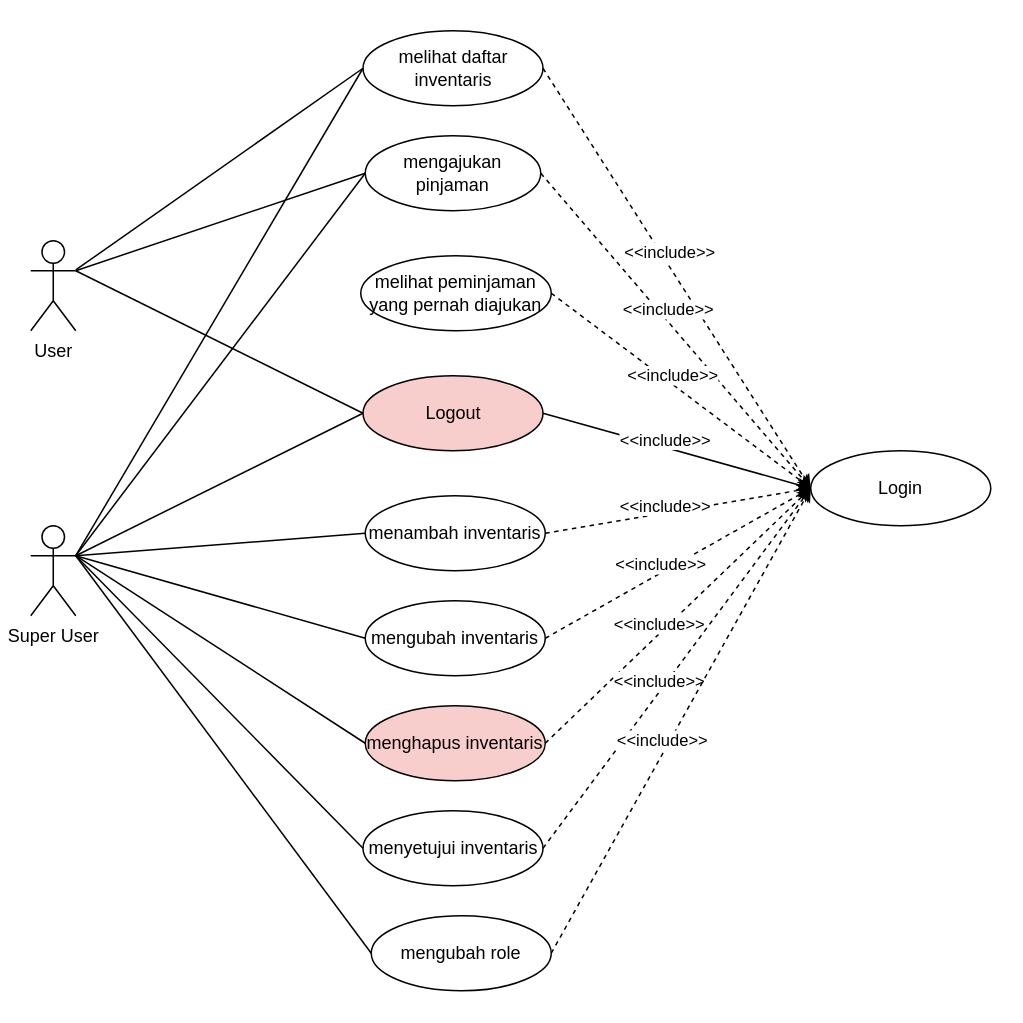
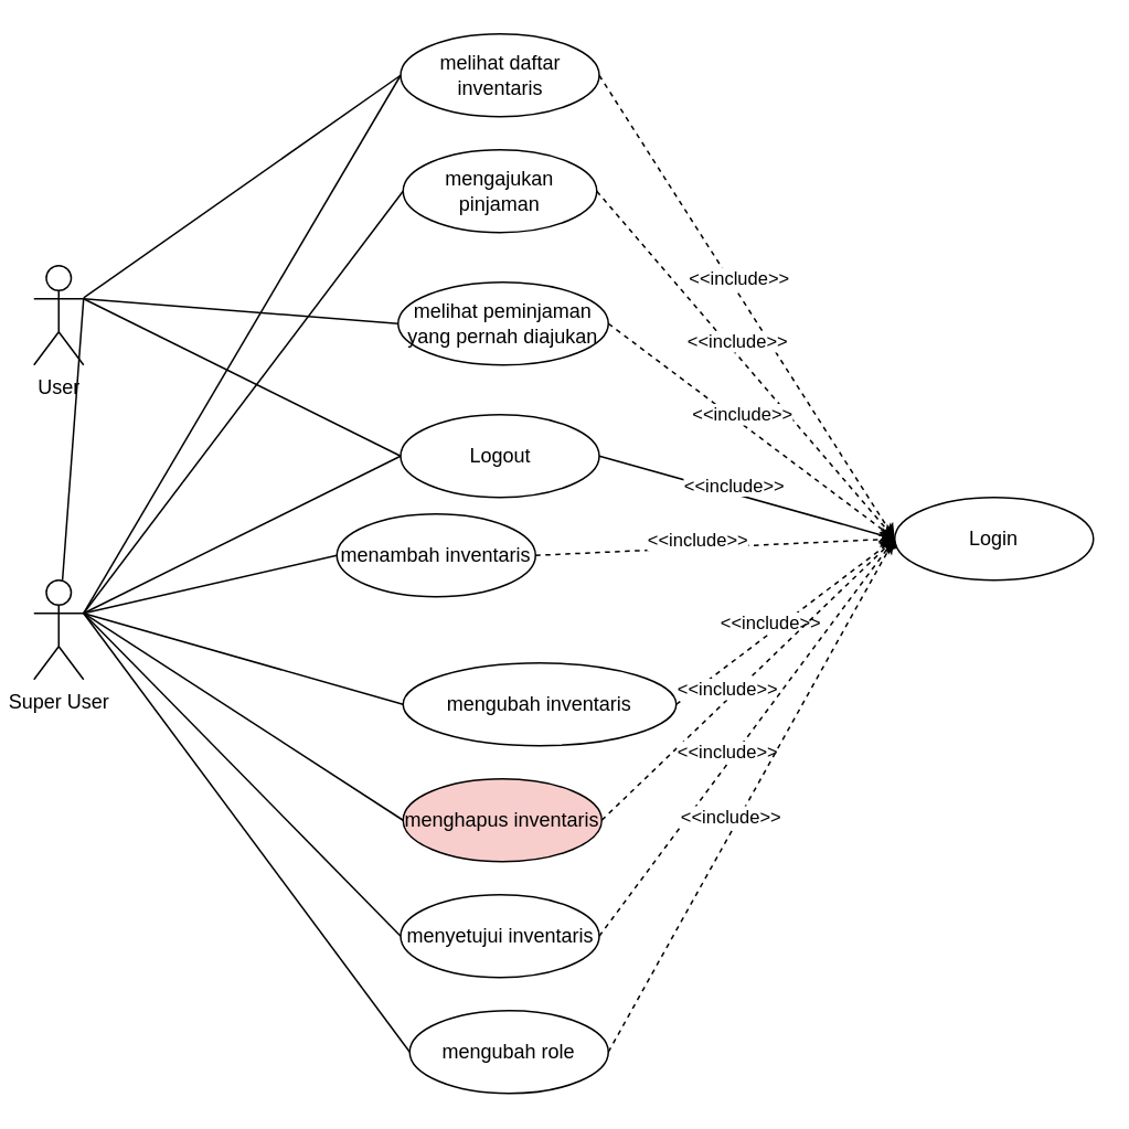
- <mxCell id="15" value="" style="endArrow=none;html=1;rounded=0;entryX=0;entryY=0.5;entryDx=0;entryDy=0;exitX=1;exitY=0.333;exitDx=0;exitDy=0;exitPerimeter=0;" edge="1" parent="1" source="2" target="6"><mxGeometry width="50" height="50" relative="1" as="geometry"><mxPoint x="60" y="100" as="sourcePoint" /><mxPoint x="253" y="55" as="targetPoint" /></mxGeometry></mxCell>
+ <mxCell id="15" value="" style="endArrow=none;html=1;rounded=0;exitX=1;exitY=0.333;exitDx=0;exitDy=0;exitPerimeter=0;" edge="1" parent="1" source="2" target="3"><mxGeometry width="50" height="50" relative="1" as="geometry"><mxPoint x="60" y="100" as="sourcePoint" /><mxPoint x="253" y="55" as="targetPoint" /></mxGeometry></mxCell>
+ <mxCell id="16" value="" style="endArrow=none;html=1;rounded=0;entryX=0;entryY=0.5;entryDx=0;entryDy=0;exitX=1;exitY=0.333;exitDx=0;exitDy=0;exitPerimeter=0;" edge="1" parent="1" source="2" target="7"><mxGeometry width="50" height="50" relative="1" as="geometry"><mxPoint x="90" y="170" as="sourcePoint" /><mxPoint x="253" y="125" as="targetPoint" /></mxGeometry></mxCell>
- <mxCell id="5" value="Logout" style="ellipse;whiteSpace=wrap;html=1;fillColor=#f8cecc;" vertex="1" parent="1"><mxGeometry x="241.5" y="250" width="120" height="50" as="geometry" /></mxCell>
+ <mxCell id="5" value="Logout" style="ellipse;whiteSpace=wrap;html=1;" vertex="1" parent="1"><mxGeometry x="241.5" y="250" width="120" height="50" as="geometry" /></mxCell>
- <mxCell id="42" value="" style="endArrow=classic;html=1;rounded=0;exitX=1;exitY=0.5;exitDx=0;exitDy=0;dashed=1;entryX=0;entryY=0.5;entryDx=0;entryDy=0;" edge="1" parent="1" source="13" target="9"><mxGeometry width="50" height="50" relative="1" as="geometry"><mxPoint x="371.5" y="575" as="sourcePoint" /><mxPoint x="560" y="350" as="targetPoint" /></mxGeometry></mxCell>
+ <mxCell id="42" value="" style="endArrow=diamond;html=1;rounded=0;exitX=1;exitY=0.5;exitDx=0;exitDy=0;dashed=1;entryX=0;entryY=0.5;entryDx=0;entryDy=0;" edge="1" parent="1" source="13" target="9"><mxGeometry width="50" height="50" relative="1" as="geometry"><mxPoint x="371.5" y="575" as="sourcePoint" /><mxPoint x="560" y="350" as="targetPoint" /></mxGeometry></mxCell>
- <mxCell id="8" value="menambah inventaris" style="ellipse;whiteSpace=wrap;html=1;" vertex="1" parent="1"><mxGeometry x="243" y="330" width="120" height="50" as="geometry" /></mxCell>
+ <mxCell id="8" value="menambah inventaris" style="ellipse;whiteSpace=wrap;html=1;" vertex="1" parent="1"><mxGeometry x="203" y="310" width="120" height="50" as="geometry" /></mxCell>
- <mxCell id="10" value="mengubah inventaris" style="ellipse;whiteSpace=wrap;html=1;" vertex="1" parent="1"><mxGeometry x="243" y="400" width="120" height="50" as="geometry" /></mxCell>
+ <mxCell id="10" value="mengubah inventaris" style="ellipse;whiteSpace=wrap;html=1;" vertex="1" parent="1"><mxGeometry x="243" y="400" width="165" height="50" as="geometry" /></mxCell>
